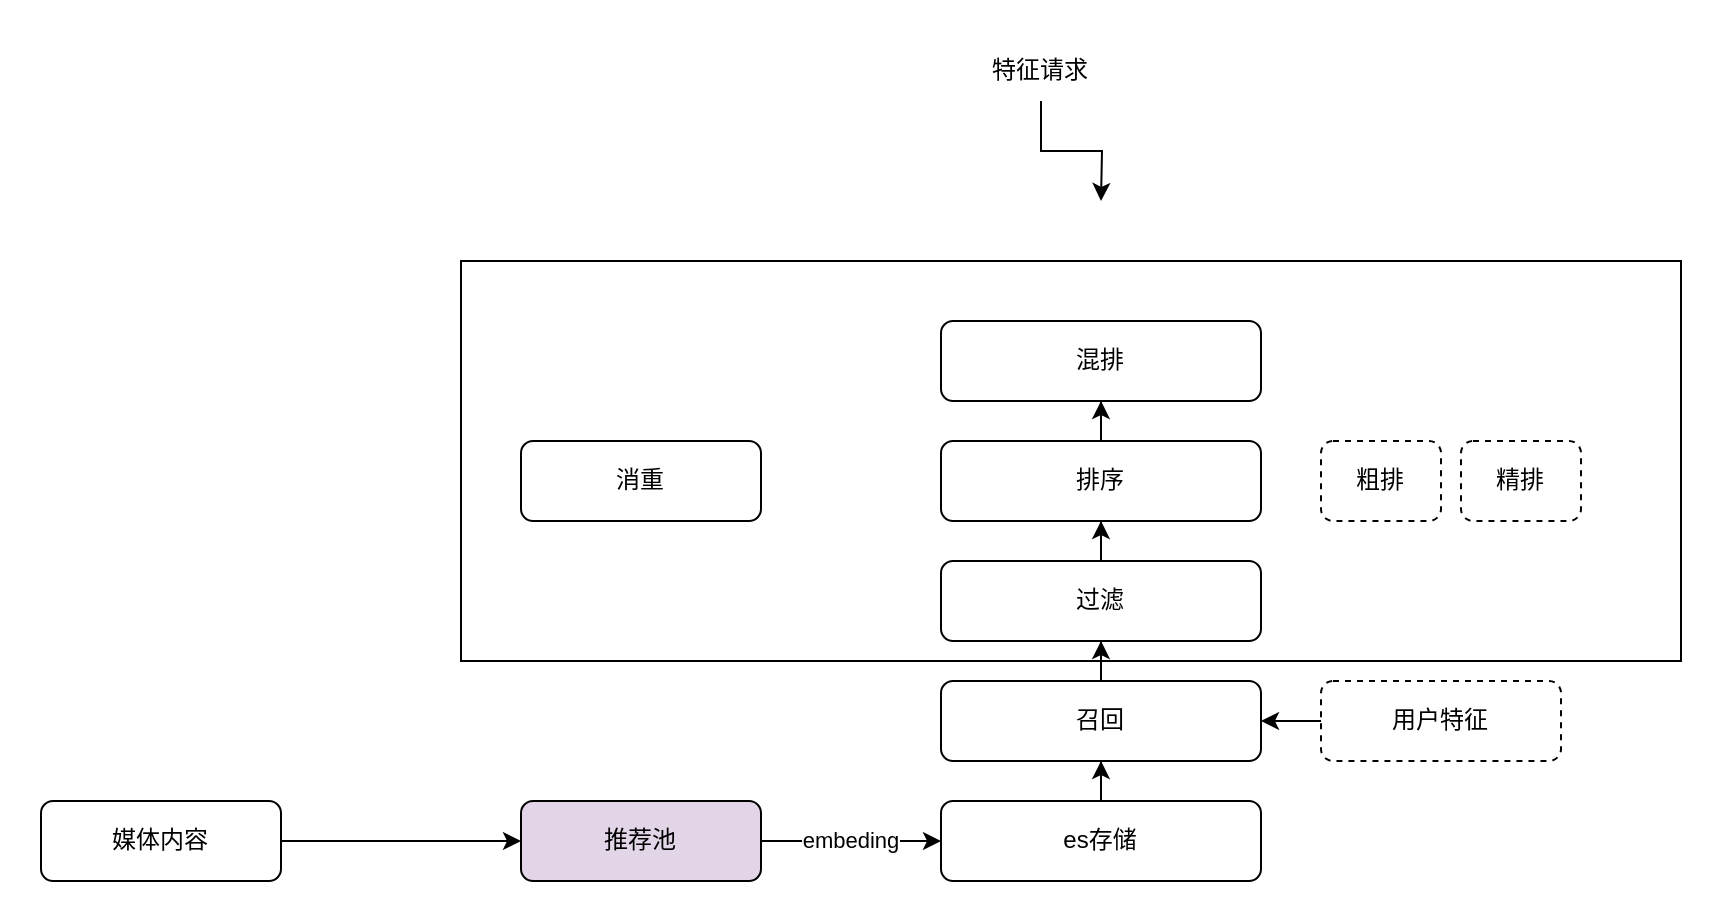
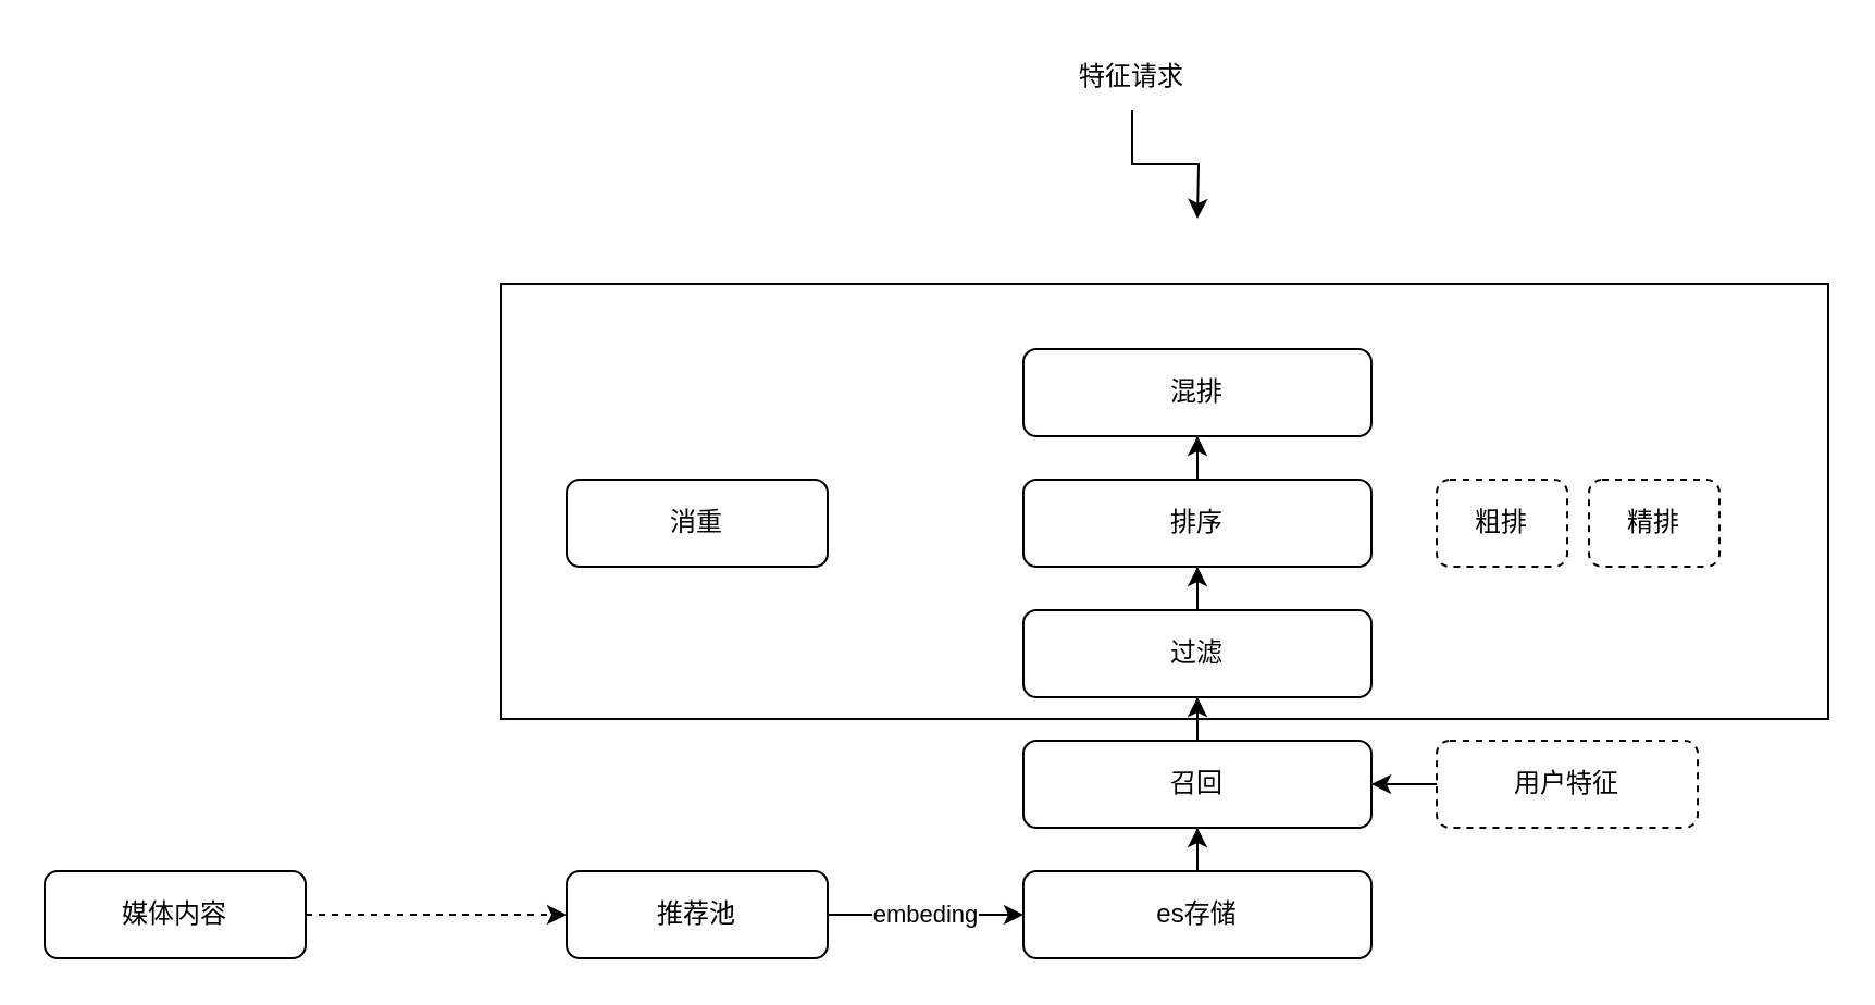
- <mxCell id="16" style="edgeStyle=orthogonalEdgeStyle;rounded=0;orthogonalLoop=1;jettySize=auto;html=1;exitX=1;exitY=0.5;exitDx=0;exitDy=0;" edge="1" parent="1" source="17" target="11"><mxGeometry relative="1" as="geometry" /></mxCell>
+ <mxCell id="16" style="edgeStyle=orthogonalEdgeStyle;rounded=0;orthogonalLoop=1;jettySize=auto;html=1;exitX=1;exitY=0.5;exitDx=0;exitDy=0;dashed=1;" edge="1" parent="1" source="17" target="11"><mxGeometry relative="1" as="geometry" /></mxCell>
- <mxCell id="11" value="推荐池" style="rounded=1;whiteSpace=wrap;html=1;fillColor=#e1d5e7;" vertex="1" parent="1"><mxGeometry x="260" y="400" width="120" height="40" as="geometry" /></mxCell>
+ <mxCell id="11" value="推荐池" style="rounded=1;whiteSpace=wrap;html=1;" vertex="1" parent="1"><mxGeometry x="260" y="400" width="120" height="40" as="geometry" /></mxCell>
